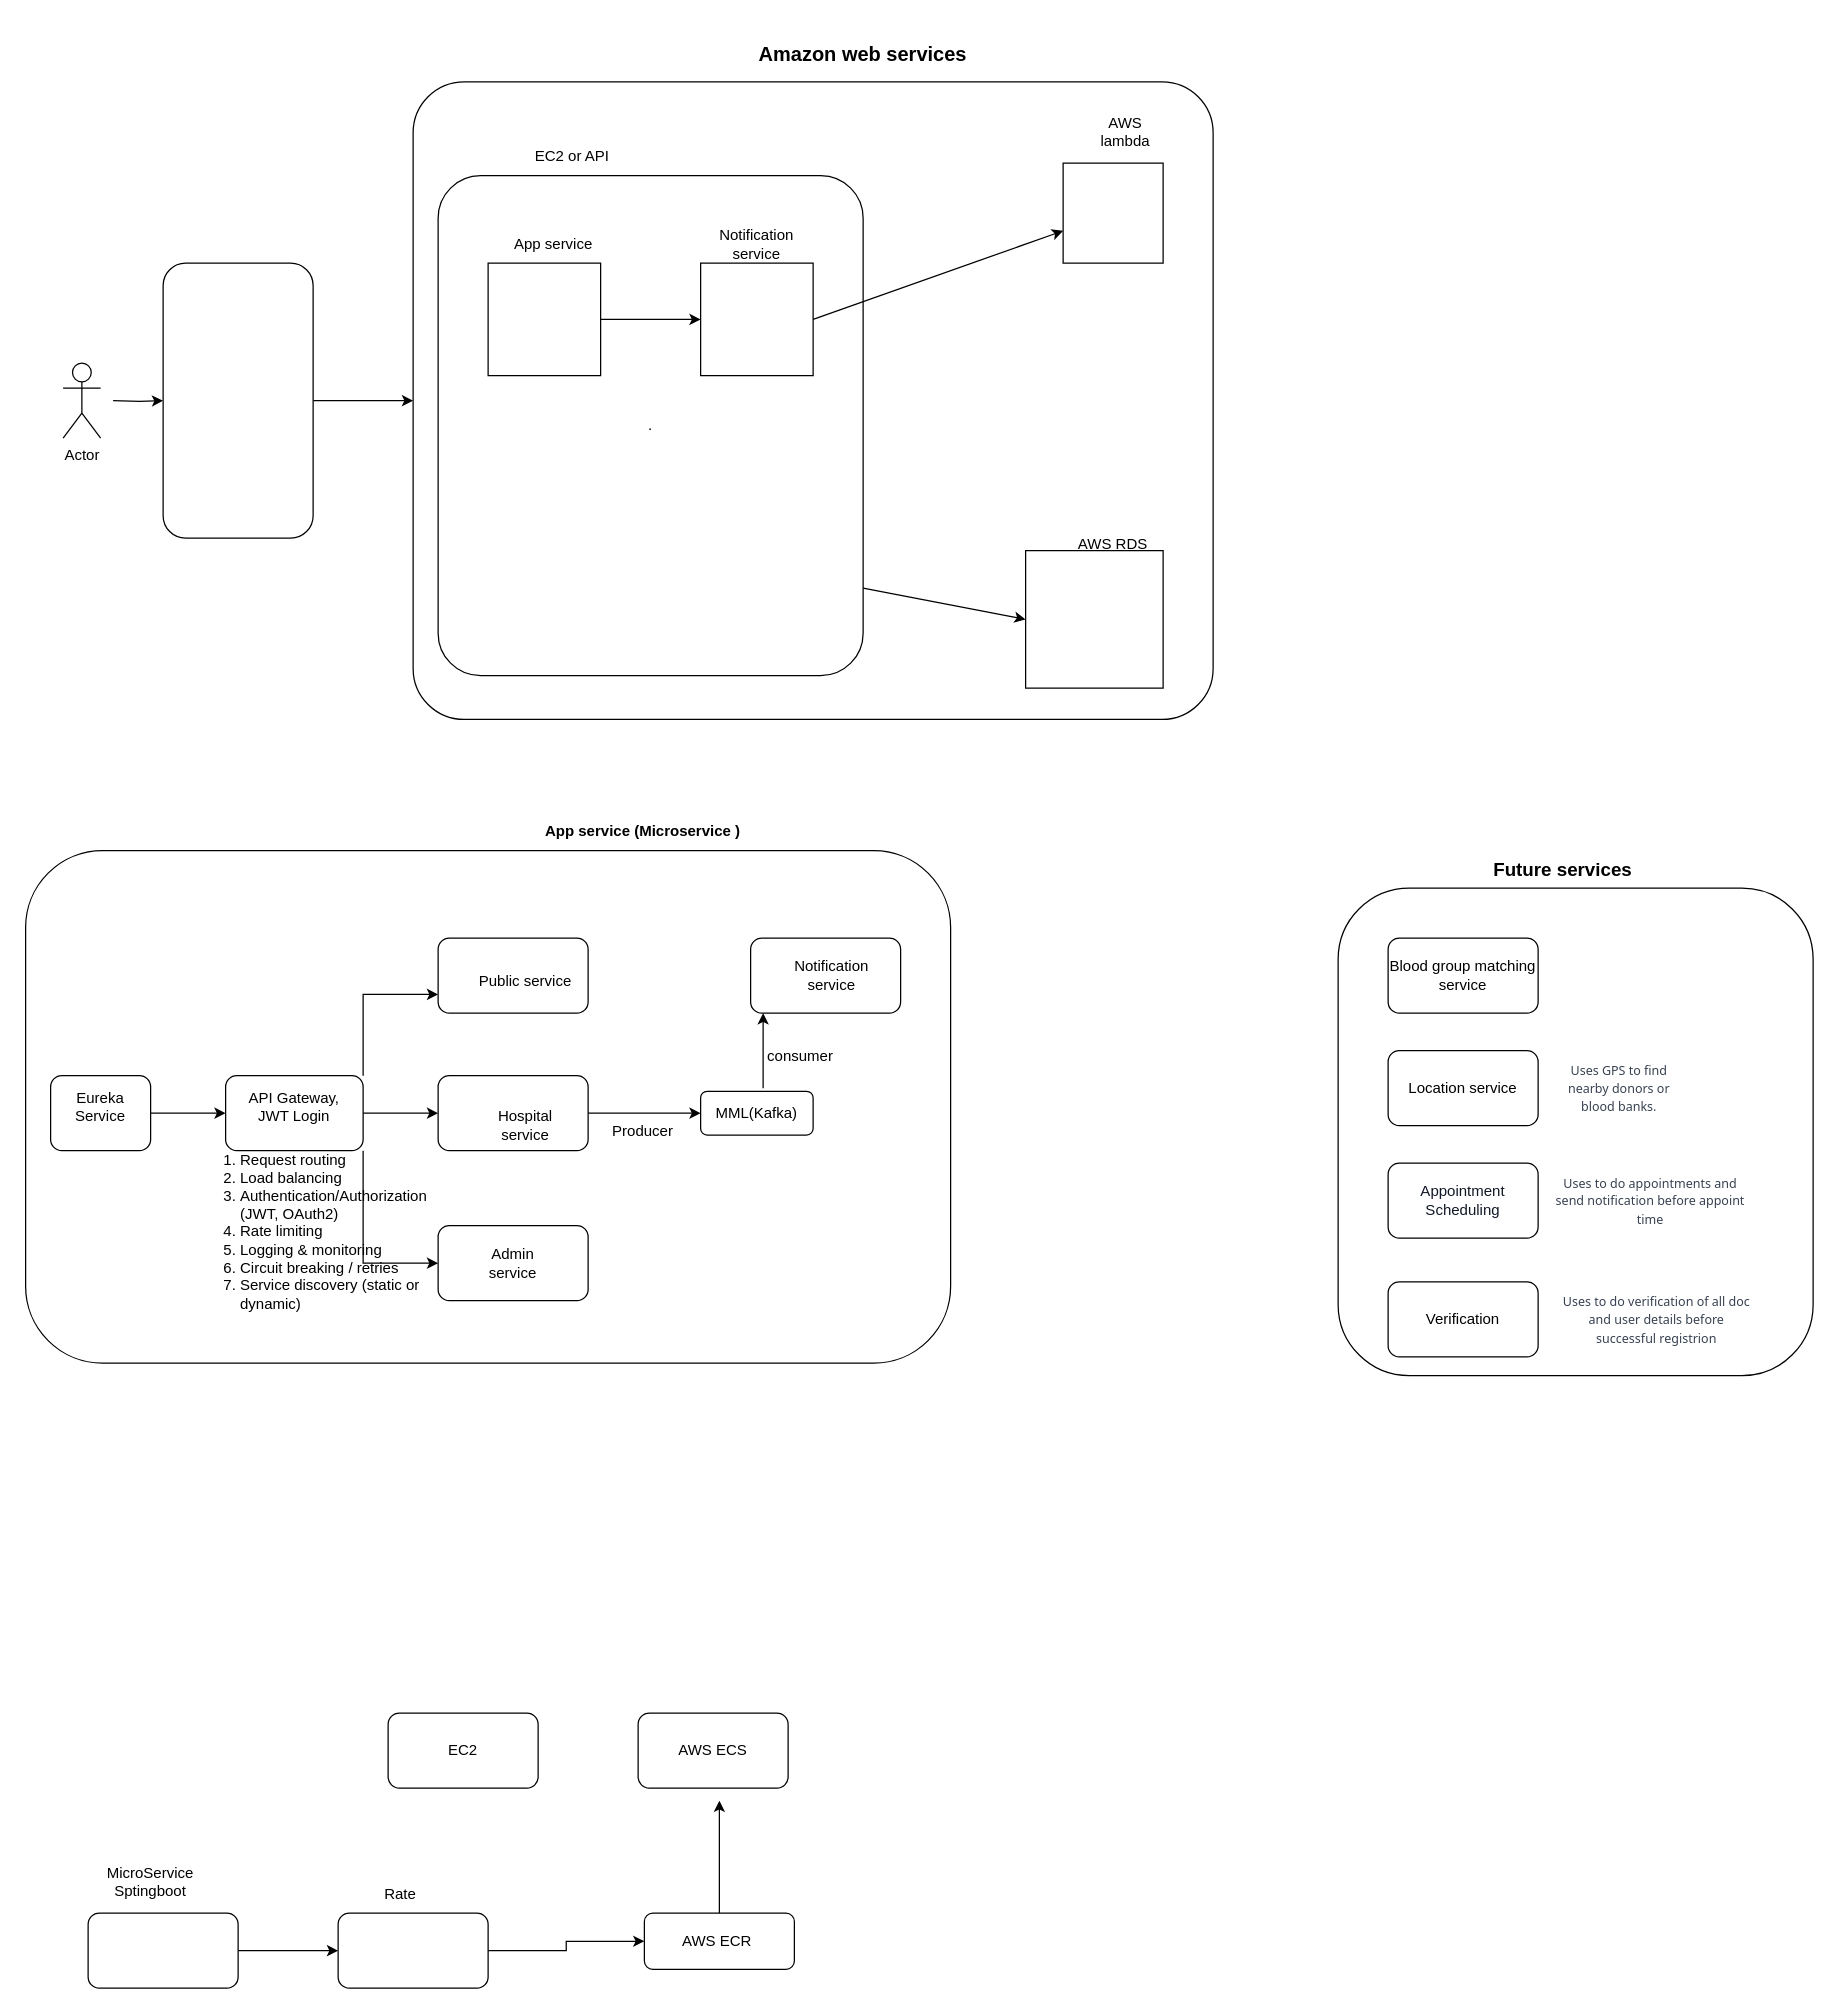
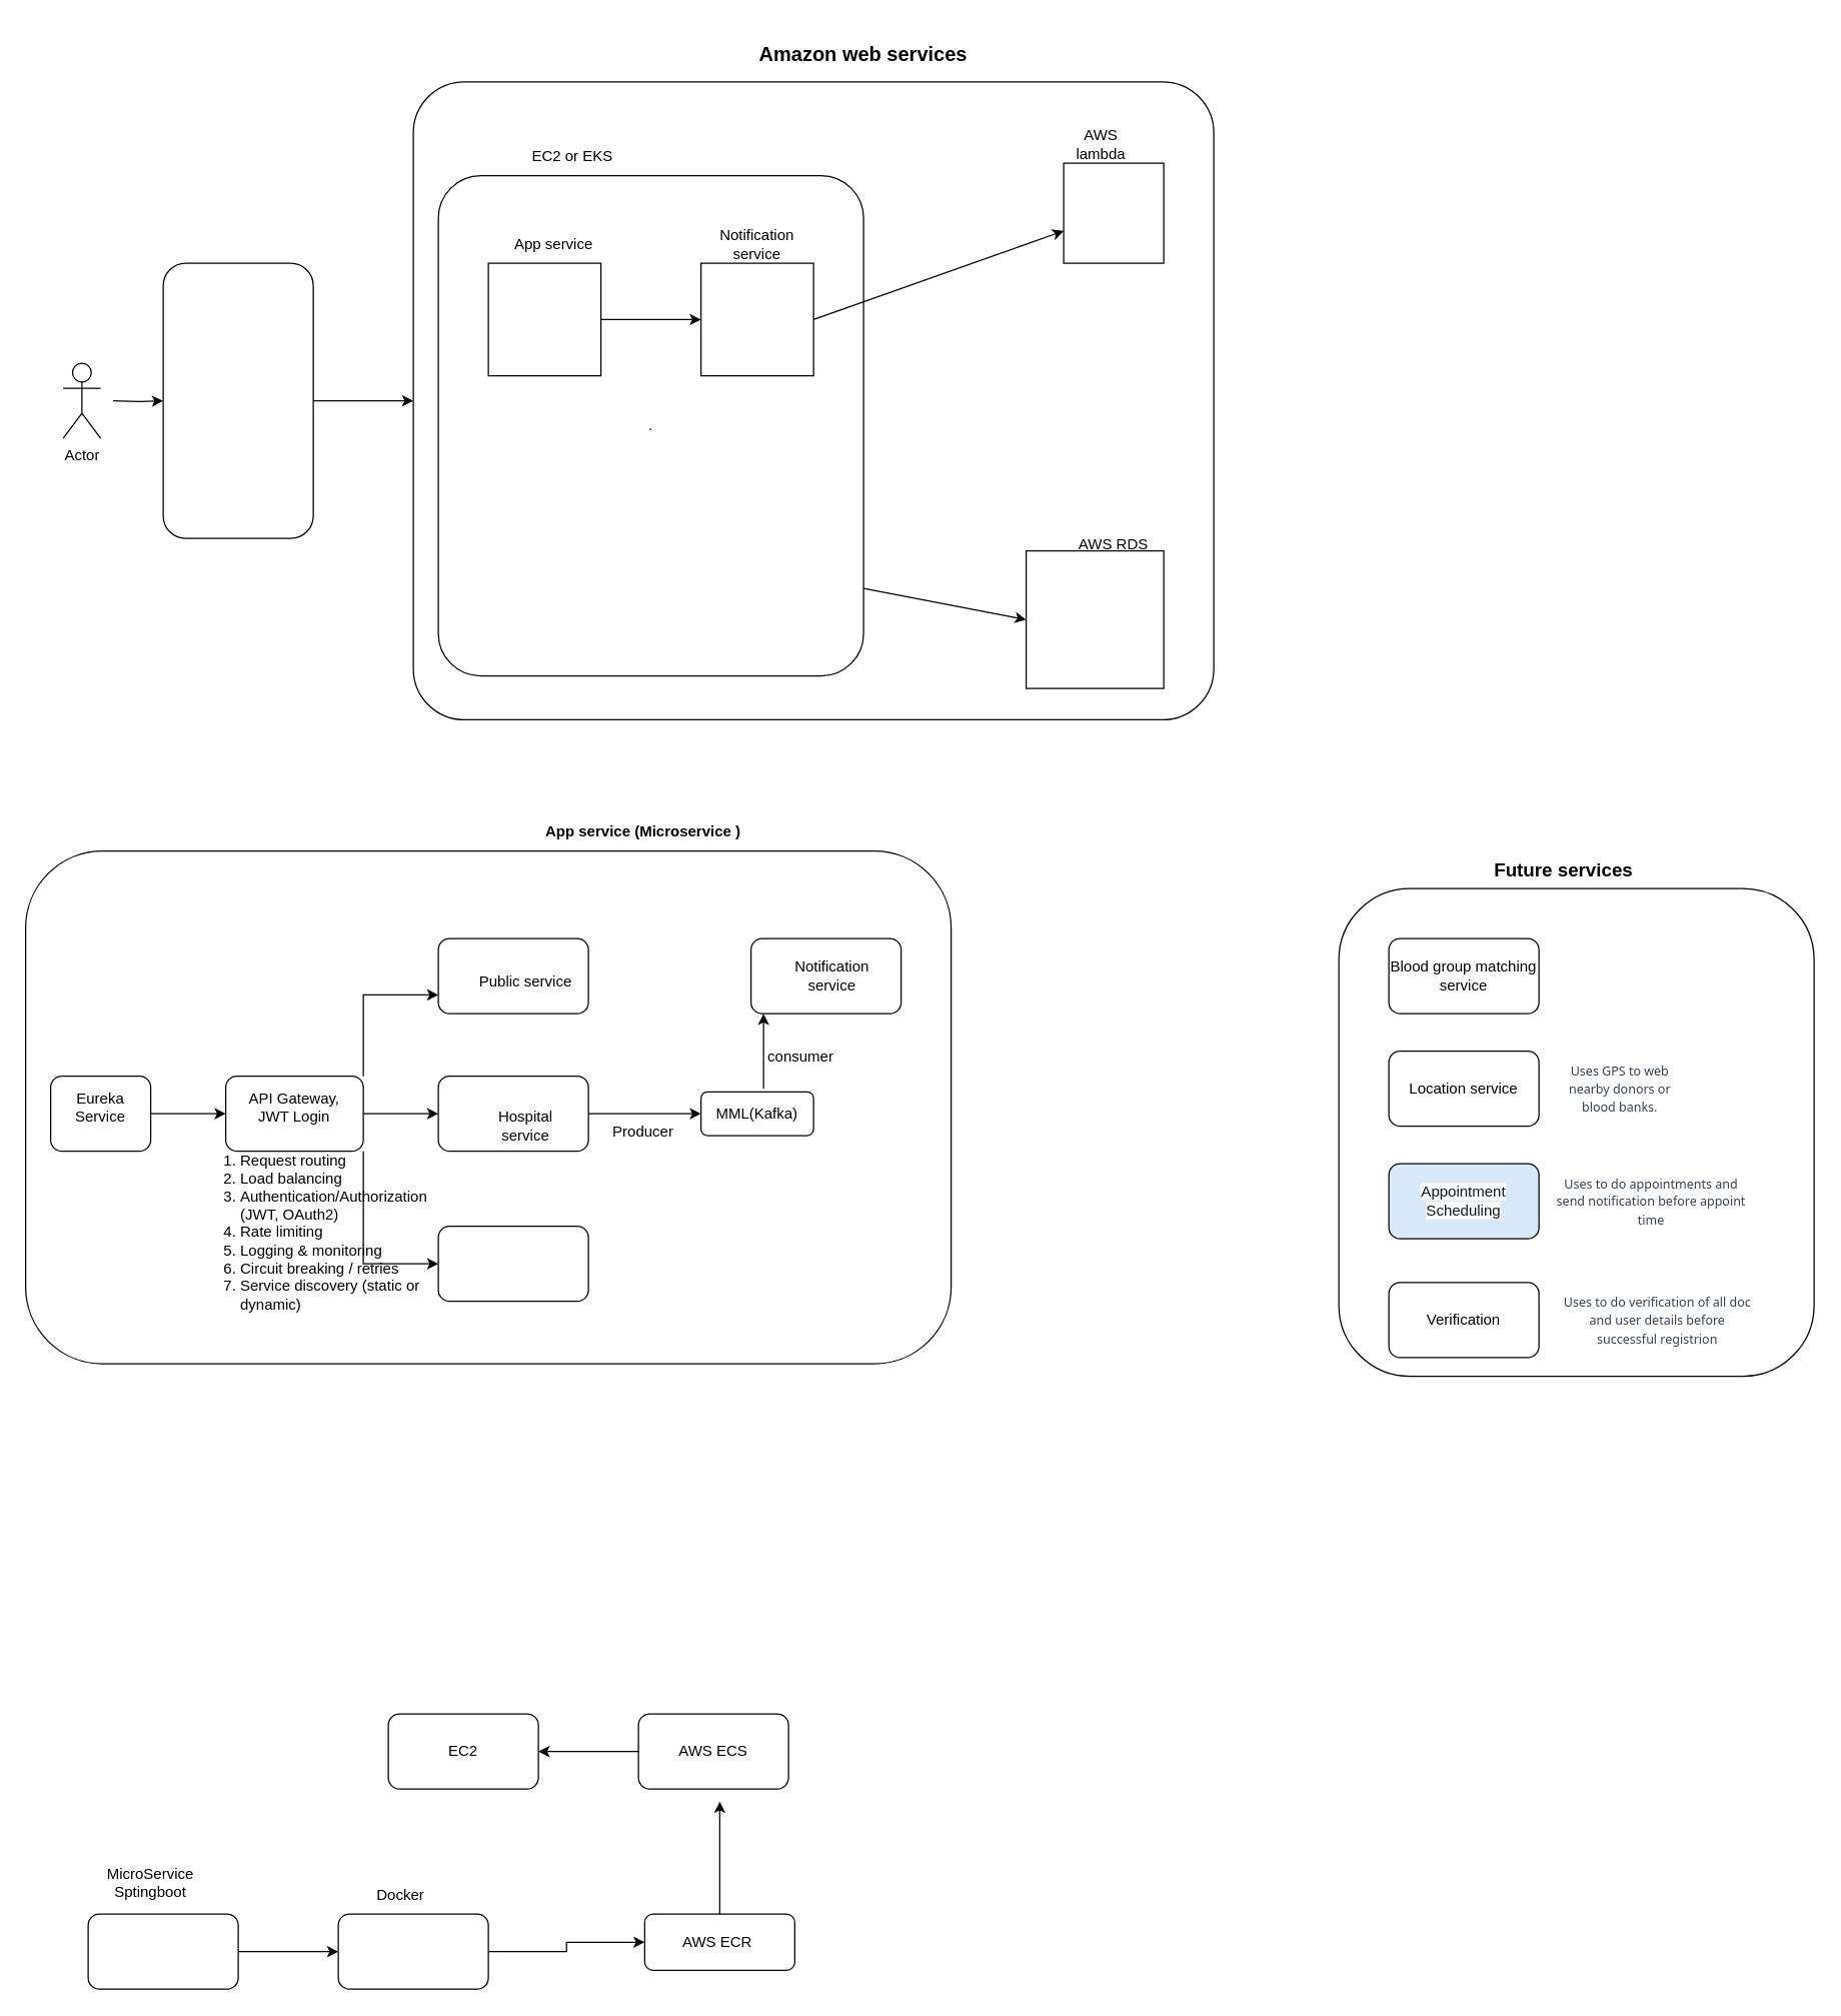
- <mxCell id="20" value="AWS lambda" style="text;html=1;align=center;verticalAlign=middle;whiteSpace=wrap;rounded=0;" parent="1" vertex="1"><mxGeometry x="870" y="90" width="60" height="30" as="geometry" /></mxCell>
+ <mxCell id="20" value="AWS lambda" style="text;html=1;align=center;verticalAlign=middle;whiteSpace=wrap;rounded=0;" parent="1" vertex="1"><mxGeometry x="850" y="100" width="60" height="30" as="geometry" /></mxCell>
- <mxCell id="17" value="EC2 or API" style="text;html=1;align=center;verticalAlign=middle;whiteSpace=wrap;rounded=0;" parent="1" vertex="1"><mxGeometry x="405" y="110" width="105" height="30" as="geometry" /></mxCell>
+ <mxCell id="17" value="EC2 or EKS" style="text;html=1;align=center;verticalAlign=middle;whiteSpace=wrap;rounded=0;" parent="1" vertex="1"><mxGeometry x="405" y="110" width="105" height="30" as="geometry" /></mxCell>
- <mxCell id="41" value="&lt;span style=&quot;color: rgb(55, 65, 81); font-family: __Inter_e8ce0c, __Inter_Fallback_e8ce0c, ui-sans-serif, system-ui, sans-serif, &amp;quot;Apple Color Emoji&amp;quot;, &amp;quot;Segoe UI Emoji&amp;quot;, &amp;quot;Segoe UI Symbol&amp;quot;, &amp;quot;Noto Color Emoji&amp;quot;; font-size: 10px; text-align: left; background-color: rgb(255, 255, 255);&quot;&gt;Uses GPS to find nearby donors or blood banks.&lt;/span&gt;" style="text;html=1;align=center;verticalAlign=middle;whiteSpace=wrap;rounded=0;" parent="1" vertex="1"><mxGeometry x="1240" y="855" width="110" height="30" as="geometry" /></mxCell>
+ <mxCell id="41" value="&lt;span style=&quot;color: rgb(55, 65, 81); font-family: __Inter_e8ce0c, __Inter_Fallback_e8ce0c, ui-sans-serif, system-ui, sans-serif, &amp;quot;Apple Color Emoji&amp;quot;, &amp;quot;Segoe UI Emoji&amp;quot;, &amp;quot;Segoe UI Symbol&amp;quot;, &amp;quot;Noto Color Emoji&amp;quot;; font-size: 10px; text-align: left; background-color: rgb(255, 255, 255);&quot;&gt;Uses GPS to web nearby donors or blood banks.&lt;/span&gt;" style="text;html=1;align=center;verticalAlign=middle;whiteSpace=wrap;rounded=0;" parent="1" vertex="1"><mxGeometry x="1240" y="855" width="110" height="30" as="geometry" /></mxCell>
- <mxCell id="42" value="&lt;span style=&quot;--tw-border-spacing-x: 0; --tw-border-spacing-y: 0; --tw-translate-x: 0; --tw-translate-y: 0; --tw-rotate: 0; --tw-skew-x: 0; --tw-skew-y: 0; --tw-scale-x: 1; --tw-scale-y: 1; --tw-pan-x: ; --tw-pan-y: ; --tw-pinch-zoom: ; --tw-scroll-snap-strictness: proximity; --tw-gradient-from-position: ; --tw-gradient-via-position: ; --tw-gradient-to-position: ; --tw-ordinal: ; --tw-slashed-zero: ; --tw-numeric-figure: ; --tw-numeric-spacing: ; --tw-numeric-fraction: ; --tw-ring-inset: ; --tw-ring-offset-width: 0px; --tw-ring-offset-color: #fff; --tw-ring-color: rgba(59,130,246,.5); --tw-ring-offset-shadow: 0 0 #0000; --tw-ring-shadow: 0 0 #0000; --tw-shadow: 0 0 #0000; --tw-shadow-colored: 0 0 #0000; --tw-blur: ; --tw-brightness: ; --tw-contrast: ; --tw-grayscale: ; --tw-hue-rotate: ; --tw-invert: ; --tw-saturate: ; --tw-sepia: ; --tw-drop-shadow: ; --tw-backdrop-blur: ; --tw-backdrop-brightness: ; --tw-backdrop-contrast: ; --tw-backdrop-grayscale: ; --tw-backdrop-hue-rotate: ; --tw-backdrop-invert: ; --tw-backdrop-opacity: ; --tw-backdrop-saturate: ; --tw-backdrop-sepia: ; --tw-contain-size: ; --tw-contain-layout: ; --tw-contain-paint: ; --tw-contain-style: ; box-sizing: border-box; border: 0px solid rgb(228, 228, 231); color: rgb(17, 24, 39); text-align: left; background-color: rgb(255, 255, 255);&quot;&gt;&lt;font face=&quot;Helvetica&quot; style=&quot;&quot;&gt;Appointment Scheduling&lt;/font&gt;&lt;/span&gt;" style="rounded=1;whiteSpace=wrap;html=1;" parent="1" vertex="1"><mxGeometry x="1110" y="930" width="120" height="60" as="geometry" /></mxCell>
+ <mxCell id="42" value="&lt;span style=&quot;--tw-border-spacing-x: 0; --tw-border-spacing-y: 0; --tw-translate-x: 0; --tw-translate-y: 0; --tw-rotate: 0; --tw-skew-x: 0; --tw-skew-y: 0; --tw-scale-x: 1; --tw-scale-y: 1; --tw-pan-x: ; --tw-pan-y: ; --tw-pinch-zoom: ; --tw-scroll-snap-strictness: proximity; --tw-gradient-from-position: ; --tw-gradient-via-position: ; --tw-gradient-to-position: ; --tw-ordinal: ; --tw-slashed-zero: ; --tw-numeric-figure: ; --tw-numeric-spacing: ; --tw-numeric-fraction: ; --tw-ring-inset: ; --tw-ring-offset-width: 0px; --tw-ring-offset-color: #fff; --tw-ring-color: rgba(59,130,246,.5); --tw-ring-offset-shadow: 0 0 #0000; --tw-ring-shadow: 0 0 #0000; --tw-shadow: 0 0 #0000; --tw-shadow-colored: 0 0 #0000; --tw-blur: ; --tw-brightness: ; --tw-contrast: ; --tw-grayscale: ; --tw-hue-rotate: ; --tw-invert: ; --tw-saturate: ; --tw-sepia: ; --tw-drop-shadow: ; --tw-backdrop-blur: ; --tw-backdrop-brightness: ; --tw-backdrop-contrast: ; --tw-backdrop-grayscale: ; --tw-backdrop-hue-rotate: ; --tw-backdrop-invert: ; --tw-backdrop-opacity: ; --tw-backdrop-saturate: ; --tw-backdrop-sepia: ; --tw-contain-size: ; --tw-contain-layout: ; --tw-contain-paint: ; --tw-contain-style: ; box-sizing: border-box; border: 0px solid rgb(228, 228, 231); color: rgb(17, 24, 39); text-align: left; background-color: rgb(255, 255, 255);&quot;&gt;&lt;font face=&quot;Helvetica&quot; style=&quot;&quot;&gt;Appointment Scheduling&lt;/font&gt;&lt;/span&gt;" style="rounded=1;whiteSpace=wrap;html=1;fillColor=#dae8fc;" parent="1" vertex="1"><mxGeometry x="1110" y="930" width="120" height="60" as="geometry" /></mxCell>
- <mxCell id="29" value="Admin service" style="text;html=1;align=center;verticalAlign=middle;whiteSpace=wrap;rounded=0;" parent="1" vertex="1"><mxGeometry x="380" y="995" width="60" height="30" as="geometry" /></mxCell>
+ <mxCell id="62" value="" style="edgeStyle=orthogonalEdgeStyle;rounded=0;orthogonalLoop=1;jettySize=auto;html=1;" parent="1" source="63" target="64" edge="1"><mxGeometry relative="1" as="geometry" /></mxCell>
- <mxCell id="59" value="Rate" style="text;html=1;align=center;verticalAlign=middle;whiteSpace=wrap;rounded=0;" parent="1" vertex="1"><mxGeometry x="290" y="1500" width="60" height="30" as="geometry" /></mxCell>
+ <mxCell id="59" value="Docker" style="text;html=1;align=center;verticalAlign=middle;whiteSpace=wrap;rounded=0;" parent="1" vertex="1"><mxGeometry x="290" y="1500" width="60" height="30" as="geometry" /></mxCell>
